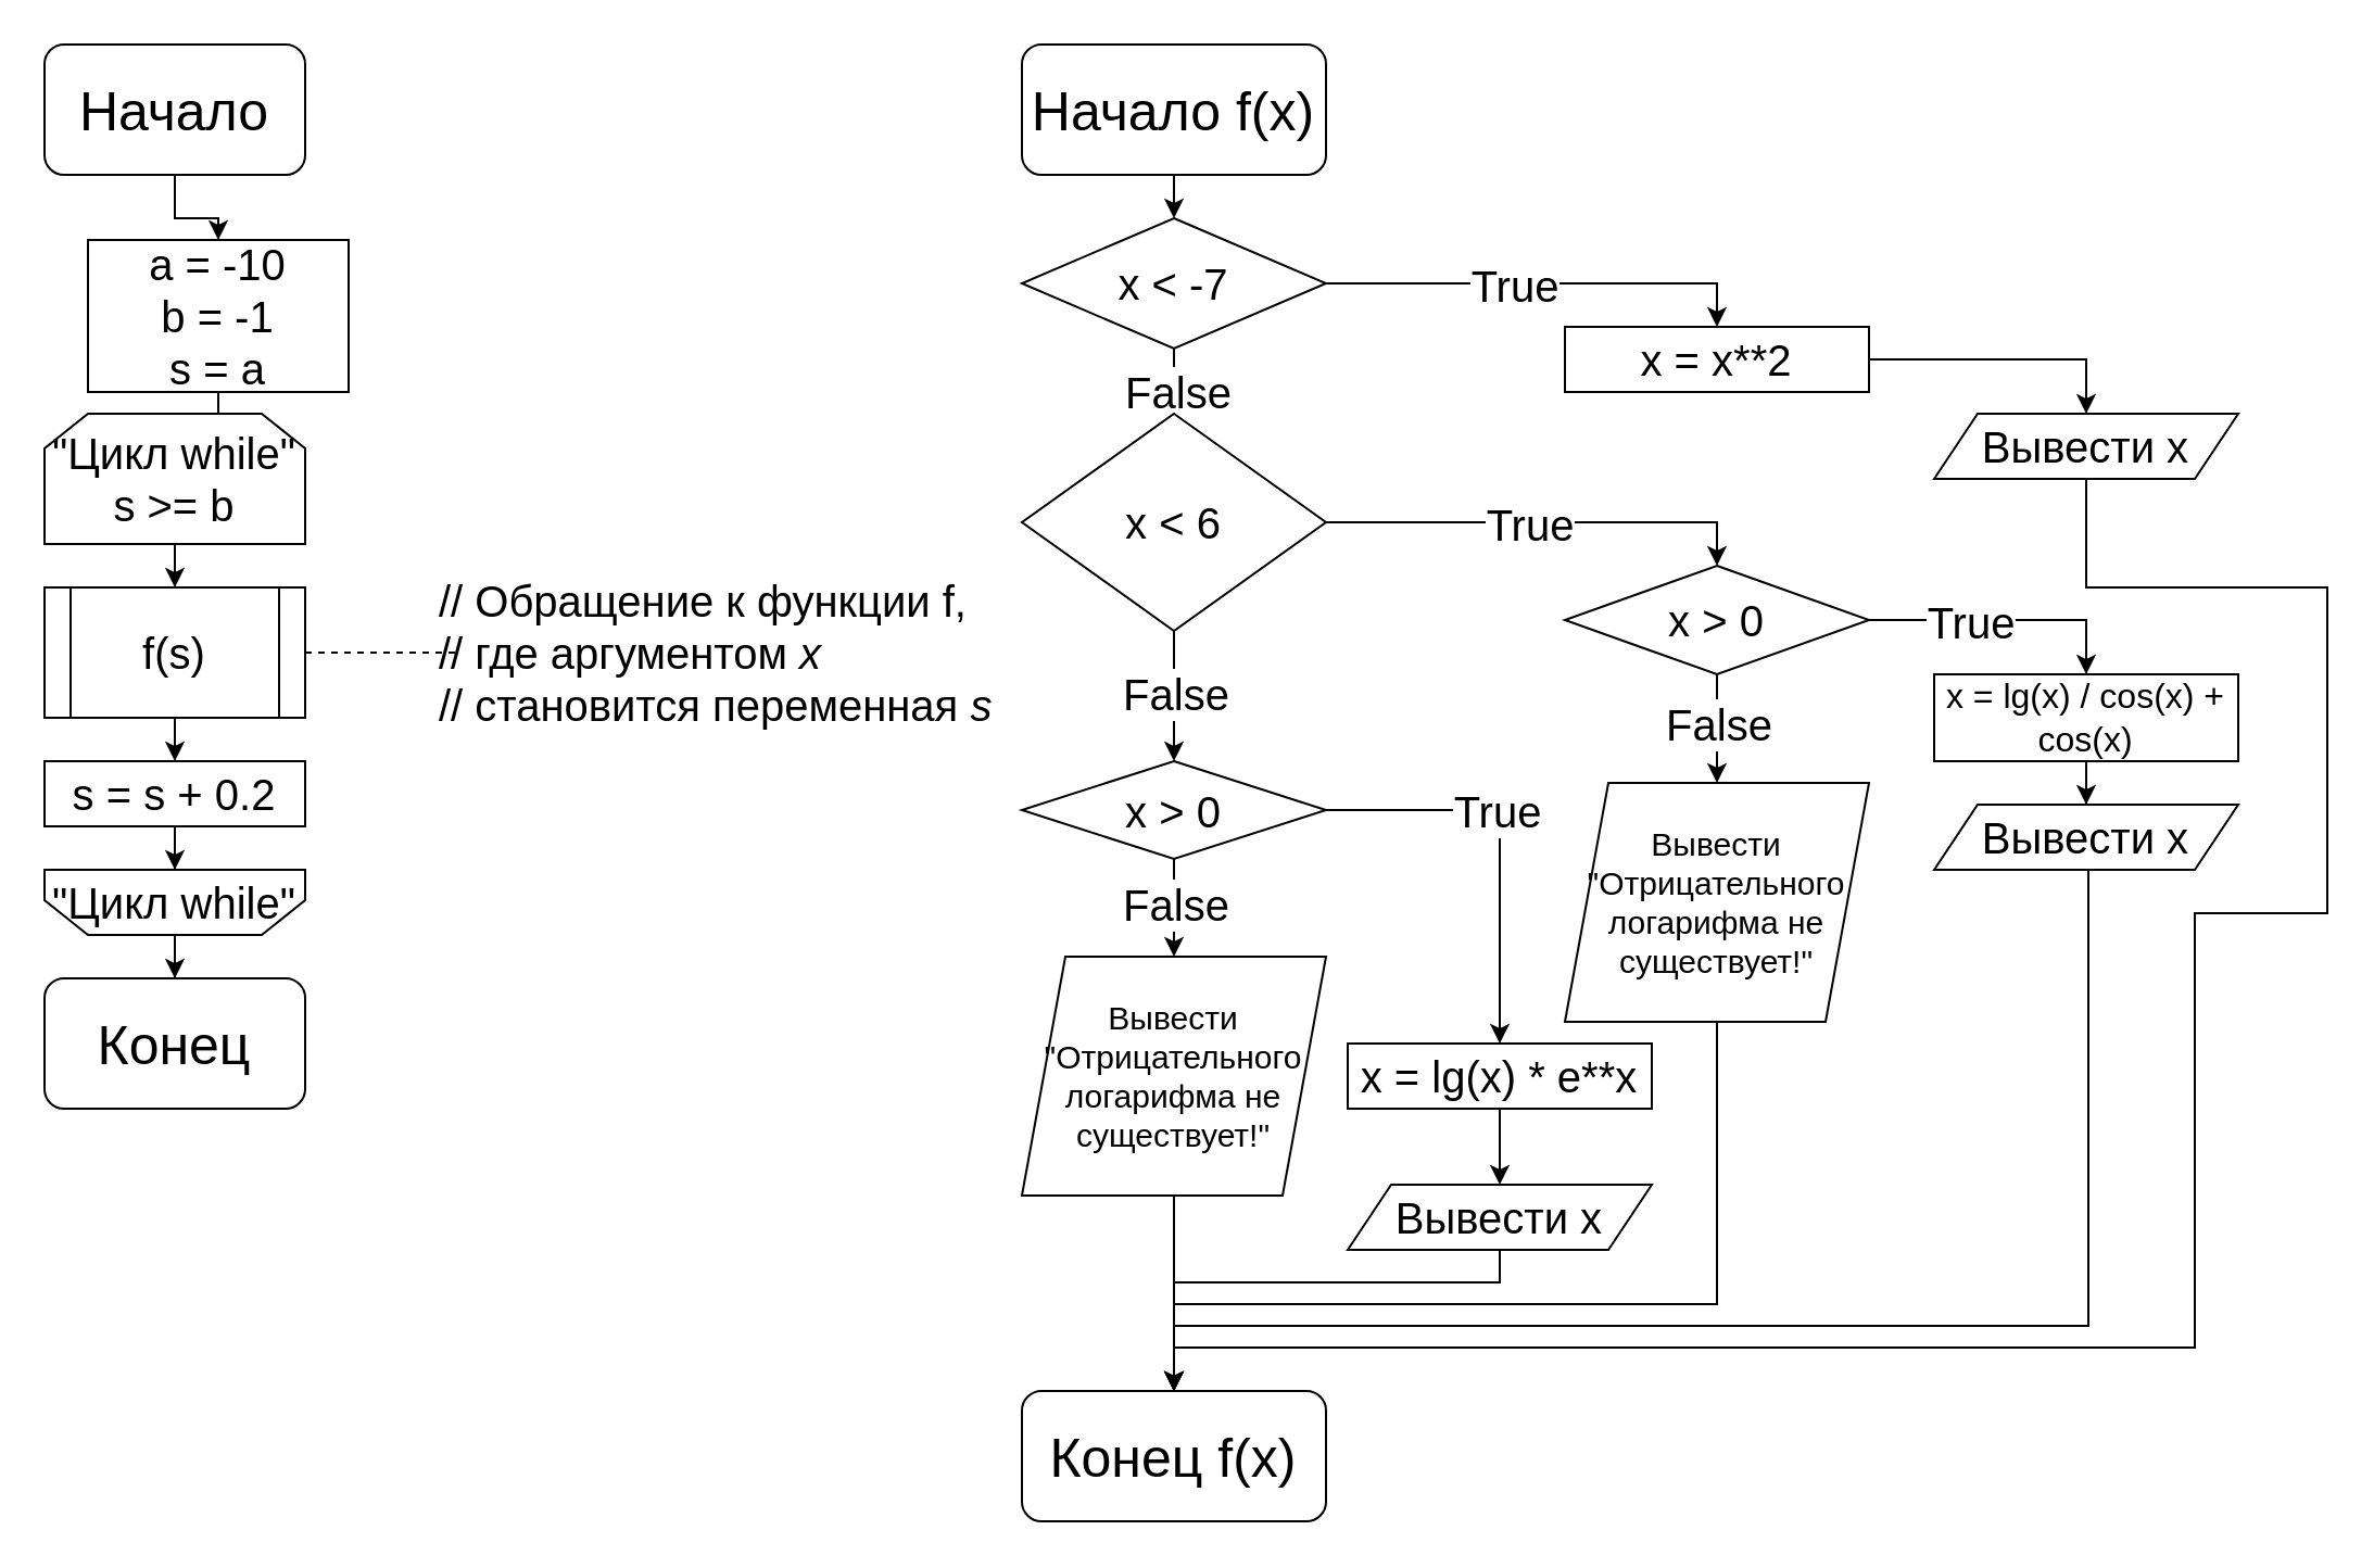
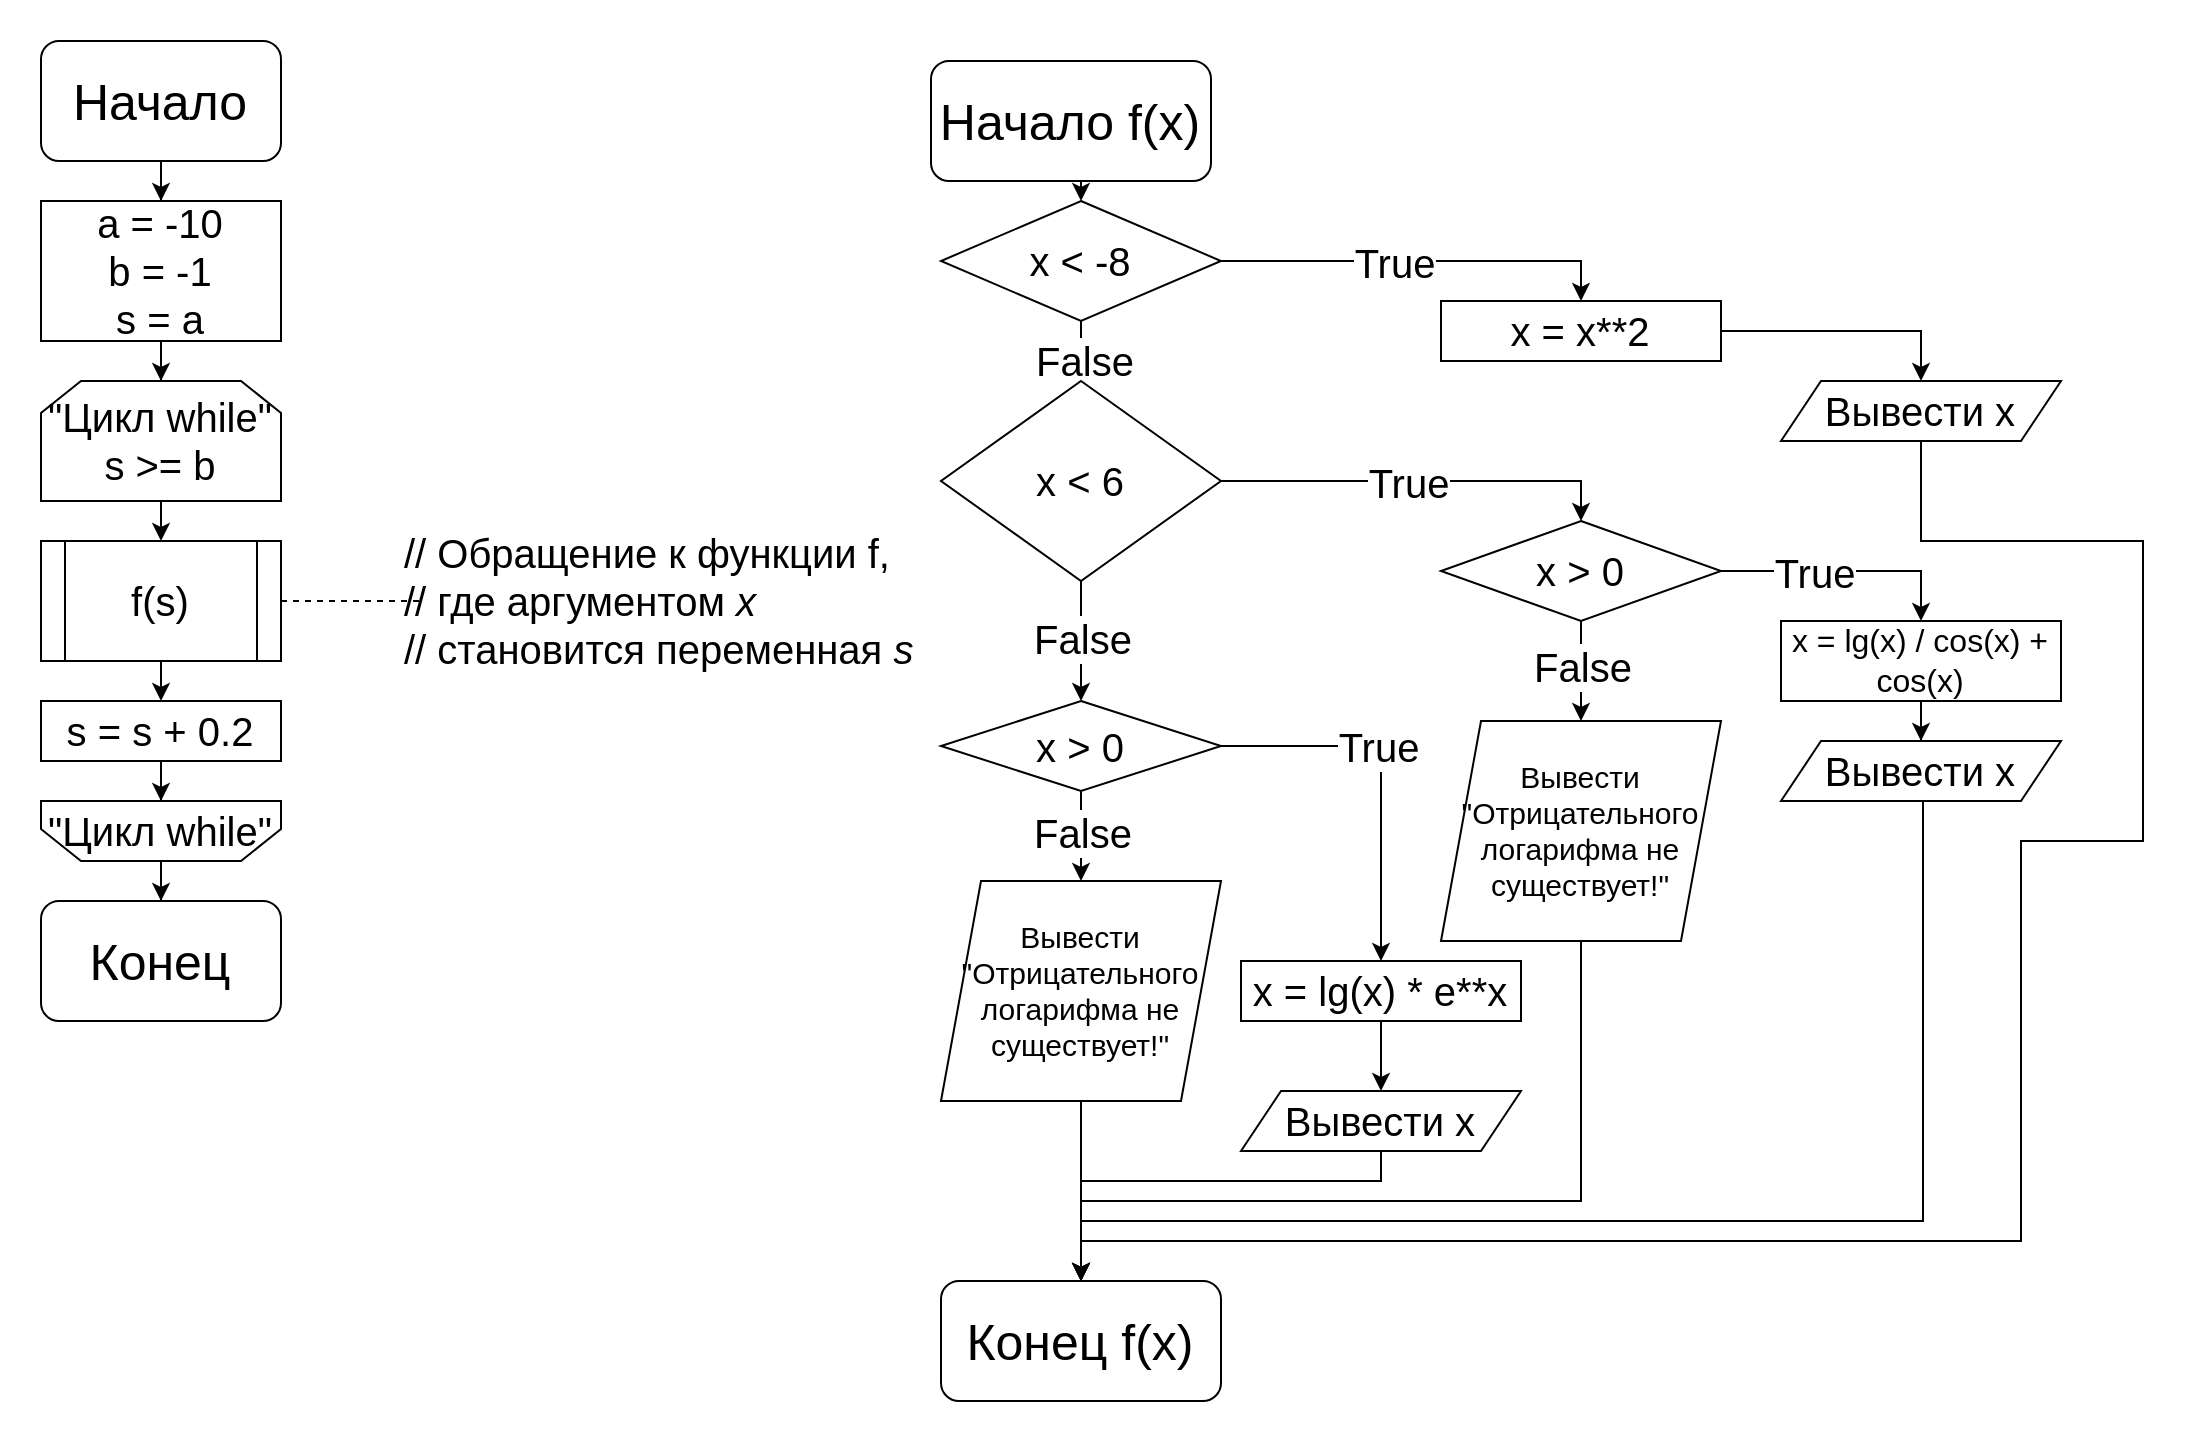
- <mxCell id="18" value="&lt;font style=&quot;font-size: 25px;&quot;&gt;Начало f(x)&lt;/font&gt;" style="rounded=1;whiteSpace=wrap;html=1;" vertex="1" parent="1"><mxGeometry x="470" y="20" width="140" height="60" as="geometry" /></mxCell>
+ <mxCell id="18" value="&lt;font style=&quot;font-size: 25px;&quot;&gt;Начало f(x)&lt;/font&gt;" style="rounded=1;whiteSpace=wrap;html=1;" vertex="1" parent="1"><mxGeometry x="465" y="30" width="140" height="60" as="geometry" /></mxCell>
- <mxCell id="23" value="&lt;font style=&quot;font-size: 20px;&quot;&gt;x &amp;lt; -7&lt;/font&gt;" style="rhombus;whiteSpace=wrap;html=1;" vertex="1" parent="1"><mxGeometry x="470" y="100" width="140" height="60" as="geometry" /></mxCell>
+ <mxCell id="23" value="&lt;font style=&quot;font-size: 20px;&quot;&gt;x &amp;lt; -8&lt;/font&gt;" style="rhombus;whiteSpace=wrap;html=1;" vertex="1" parent="1"><mxGeometry x="470" y="100" width="140" height="60" as="geometry" /></mxCell>
- <mxCell id="5" value="&lt;font style=&quot;font-size: 20px;&quot;&gt;a = -10&lt;/font&gt;&lt;div style=&quot;font-size: 20px;&quot;&gt;&lt;font style=&quot;font-size: 20px;&quot;&gt;b = -1&lt;/font&gt;&lt;/div&gt;&lt;div style=&quot;font-size: 20px;&quot;&gt;&lt;font style=&quot;font-size: 20px;&quot;&gt;s = a&lt;/font&gt;&lt;/div&gt;" style="rounded=0;whiteSpace=wrap;html=1;" parent="1" vertex="1"><mxGeometry x="40" y="110" width="120" height="70" as="geometry" /></mxCell>
+ <mxCell id="5" value="&lt;font style=&quot;font-size: 20px;&quot;&gt;a = -10&lt;/font&gt;&lt;div style=&quot;font-size: 20px;&quot;&gt;&lt;font style=&quot;font-size: 20px;&quot;&gt;b = -1&lt;/font&gt;&lt;/div&gt;&lt;div style=&quot;font-size: 20px;&quot;&gt;&lt;font style=&quot;font-size: 20px;&quot;&gt;s = a&lt;/font&gt;&lt;/div&gt;" style="rounded=0;whiteSpace=wrap;html=1;" parent="1" vertex="1"><mxGeometry x="20" y="100" width="120" height="70" as="geometry" /></mxCell>
